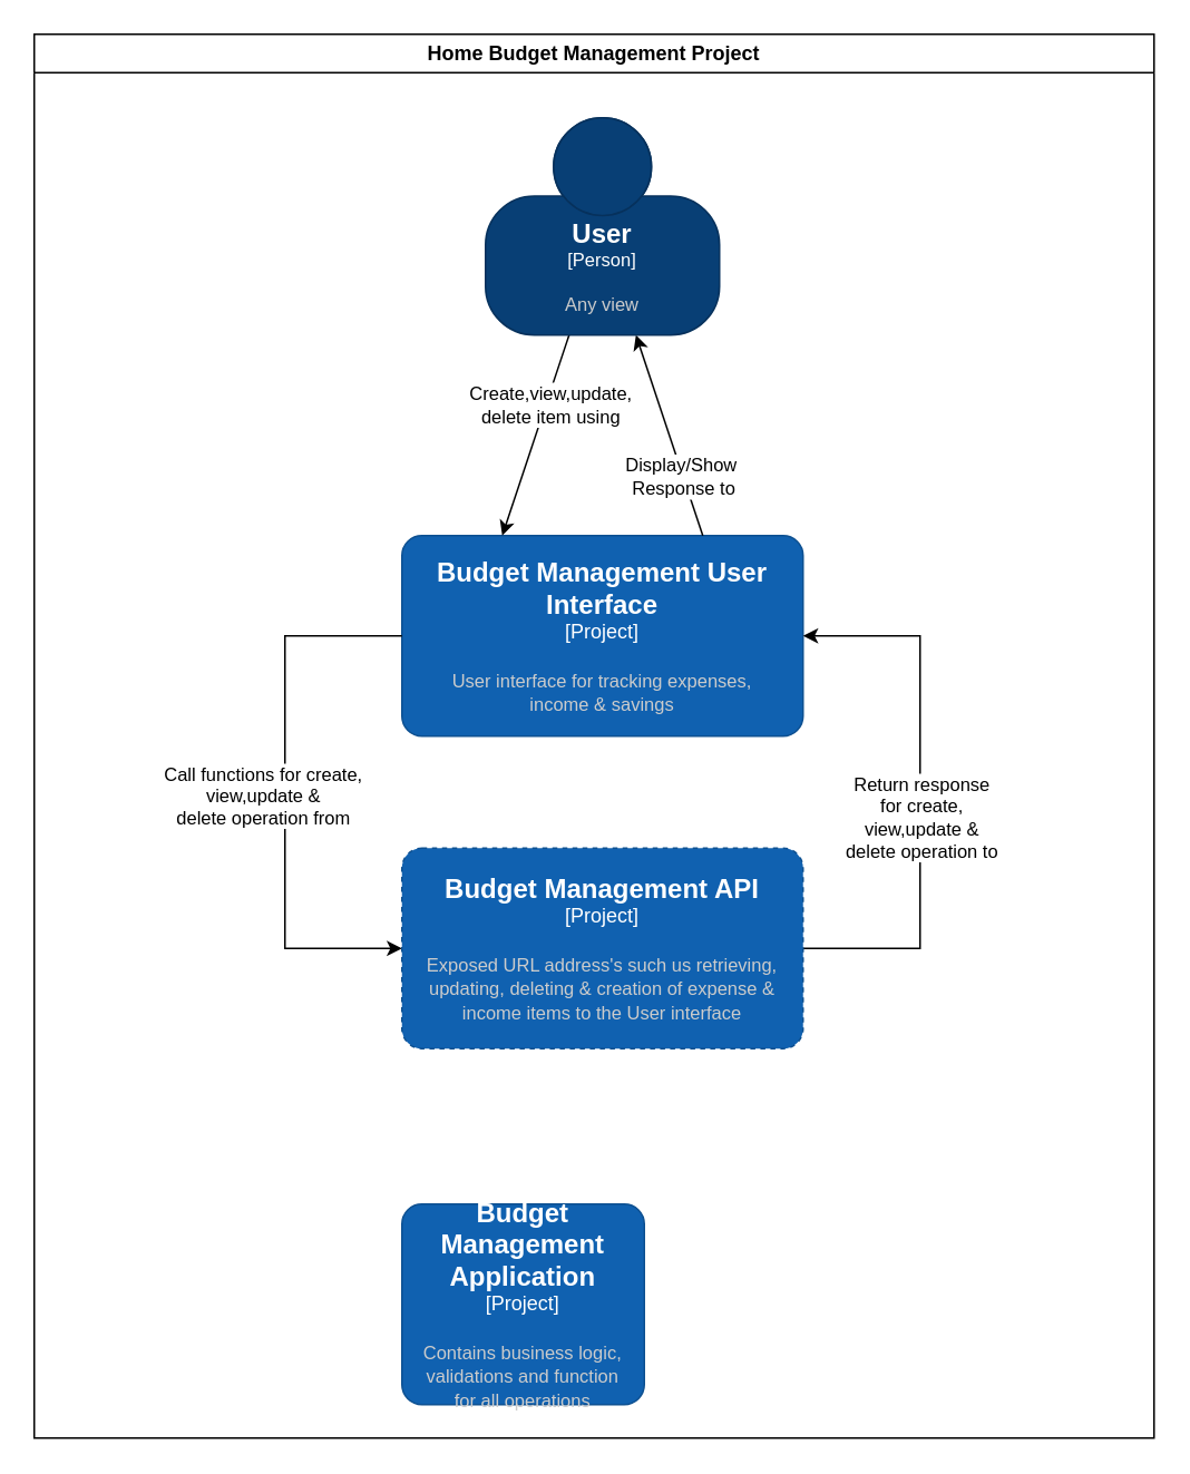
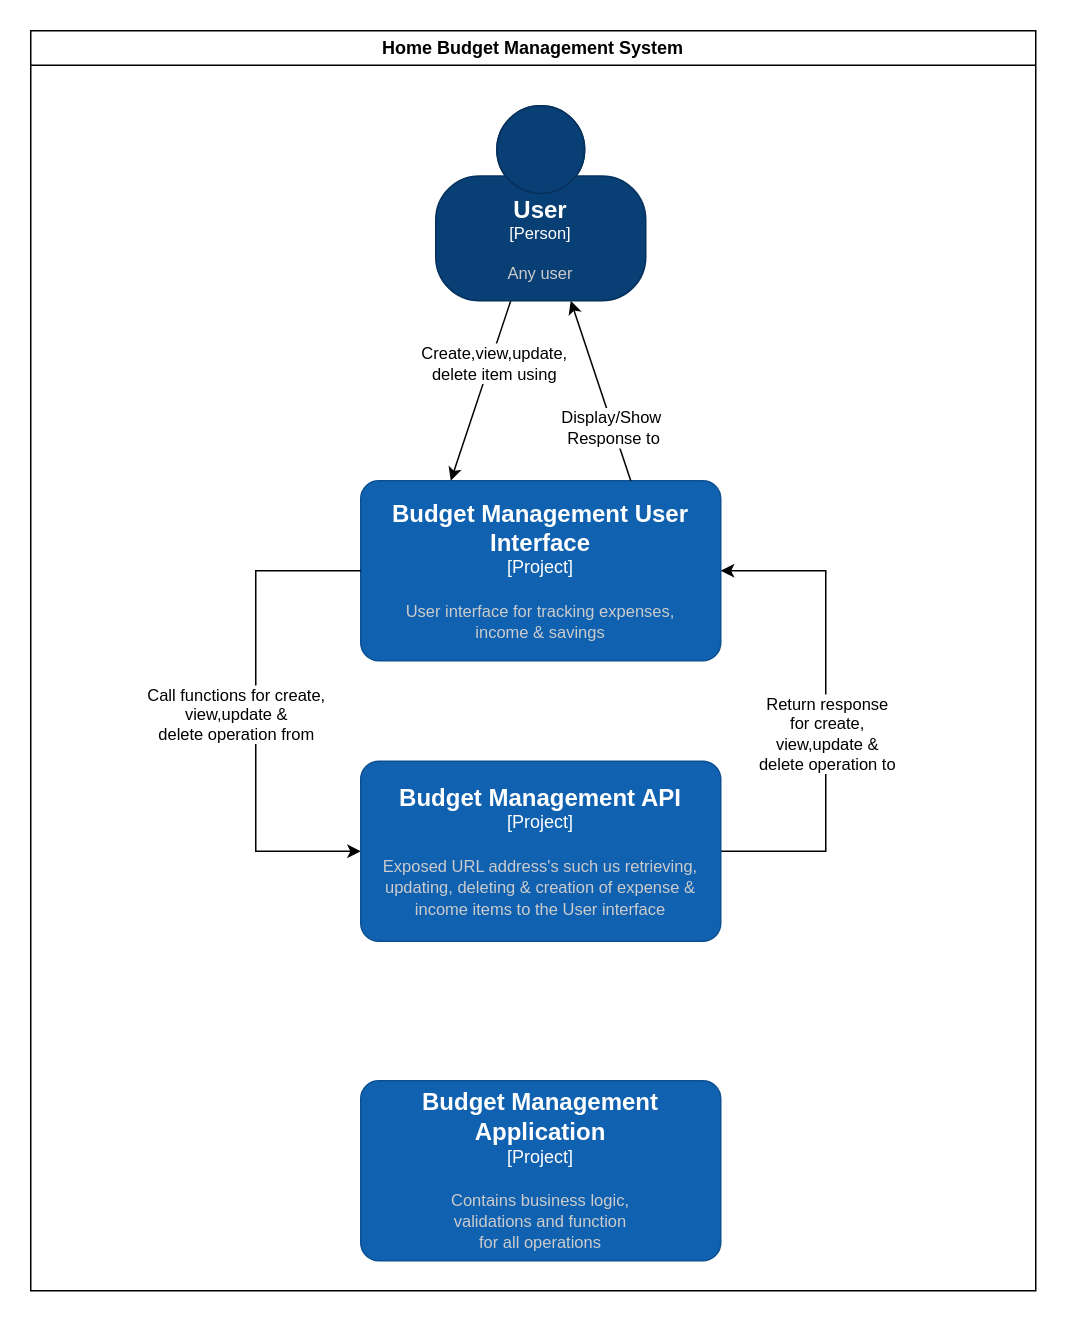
- <mxCell id="11" value="Home Budget Management Project" style="swimlane;whiteSpace=wrap;html=1;" parent="1" vertex="1"><mxGeometry x="20" y="20" width="670" height="840" as="geometry" /></mxCell>
+ <mxCell id="11" value="Home Budget Management System" style="swimlane;whiteSpace=wrap;html=1;" parent="1" vertex="1"><mxGeometry x="20" y="20" width="670" height="840" as="geometry" /></mxCell>
- <mxCell id="12" value="&lt;font style=&quot;font-size: 16px&quot;&gt;&lt;b&gt;User&lt;/b&gt;&lt;/font&gt;&lt;div&gt;[Person]&lt;/div&gt;&lt;br&gt;&lt;div&gt;&lt;font style=&quot;font-size: 11px&quot;&gt;&lt;font color=&quot;#cccccc&quot;&gt;Any view&lt;/font&gt;&lt;/div&gt;" style="html=1;fontSize=11;dashed=0;whiteSpace=wrap;fillColor=#083F75;strokeColor=#06315C;fontColor=#ffffff;shape=mxgraph.c4.person2;align=center;metaEdit=1;points=[[0.5,0,0],[1,0.5,0],[1,0.75,0],[0.75,1,0],[0.5,1,0],[0.25,1,0],[0,0.75,0],[0,0.5,0]];resizable=1;movable=1;rotatable=1;deletable=1;editable=1;locked=0;connectable=1;" vertex="1" parent="11"><mxGeometry x="270" y="50" width="140" height="130" as="geometry" /></mxCell>
+ <mxCell id="12" value="&lt;font style=&quot;font-size: 16px&quot;&gt;&lt;b&gt;User&lt;/b&gt;&lt;/font&gt;&lt;div&gt;[Person]&lt;/div&gt;&lt;br&gt;&lt;div&gt;&lt;font style=&quot;font-size: 11px&quot;&gt;&lt;font color=&quot;#cccccc&quot;&gt;Any user&lt;/font&gt;&lt;/div&gt;" style="html=1;fontSize=11;dashed=0;whiteSpace=wrap;fillColor=#083F75;strokeColor=#06315C;fontColor=#ffffff;shape=mxgraph.c4.person2;align=center;metaEdit=1;points=[[0.5,0,0],[1,0.5,0],[1,0.75,0],[0.75,1,0],[0.5,1,0],[0.25,1,0],[0,0.75,0],[0,0.5,0]];resizable=1;movable=1;rotatable=1;deletable=1;editable=1;locked=0;connectable=1;" vertex="1" parent="11"><mxGeometry x="270" y="50" width="140" height="130" as="geometry" /></mxCell>
- <mxCell id="13" value="&lt;font style=&quot;font-size: 16px&quot;&gt;&lt;b&gt;Budget Management API&lt;/b&gt;&lt;/font&gt;&lt;div&gt;[Project]&lt;/div&gt;&lt;br&gt;&lt;div&gt;&lt;font style=&quot;font-size: 11px&quot;&gt;&lt;font color=&quot;#cccccc&quot;&gt;Exposed URL address's such us retrieving, updating, deleting &amp; creation of expense &amp; income items to the User interface&lt;/font&gt;&lt;/div&gt;" style="rounded=1;whiteSpace=wrap;html=1;labelBackgroundColor=none;fillColor=#1061B0;fontColor=#ffffff;align=center;arcSize=10;strokeColor=#0D5091;metaEdit=1;resizable=0;points=[[0.25,0,0],[0.5,0,0],[0.75,0,0],[1,0.25,0],[1,0.5,0],[1,0.75,0],[0.75,1,0],[0.5,1,0],[0.25,1,0],[0,0.75,0],[0,0.5,0],[0,0.25,0]];dashed=1;" parent="11" vertex="1"><mxGeometry x="220" y="487" width="240" height="120" as="geometry" /></mxCell>
+ <mxCell id="13" value="&lt;font style=&quot;font-size: 16px&quot;&gt;&lt;b&gt;Budget Management API&lt;/b&gt;&lt;/font&gt;&lt;div&gt;[Project]&lt;/div&gt;&lt;br&gt;&lt;div&gt;&lt;font style=&quot;font-size: 11px&quot;&gt;&lt;font color=&quot;#cccccc&quot;&gt;Exposed URL address's such us retrieving, updating, deleting &amp; creation of expense &amp; income items to the User interface&lt;/font&gt;&lt;/div&gt;" style="rounded=1;whiteSpace=wrap;html=1;labelBackgroundColor=none;fillColor=#1061B0;fontColor=#ffffff;align=center;arcSize=10;strokeColor=#0D5091;metaEdit=1;resizable=0;points=[[0.25,0,0],[0.5,0,0],[0.75,0,0],[1,0.25,0],[1,0.5,0],[1,0.75,0],[0.75,1,0],[0.5,1,0],[0.25,1,0],[0,0.75,0],[0,0.5,0],[0,0.25,0]];" parent="11" vertex="1"><mxGeometry x="220" y="487" width="240" height="120" as="geometry" /></mxCell>
- <mxCell id="14" value="&lt;font style=&quot;font-size: 16px&quot;&gt;&lt;b&gt;Budget Management Application&lt;/b&gt;&lt;/font&gt;&lt;div&gt;[Project]&lt;/div&gt;&lt;br&gt;&lt;div&gt;&lt;font style=&quot;font-size: 11px&quot;&gt;&lt;font color=&quot;#cccccc&quot;&gt;Contains business logic, &#10;validations and function &#10;for all operations&lt;/font&gt;&lt;/div&gt;" style="rounded=1;whiteSpace=wrap;html=1;labelBackgroundColor=none;fillColor=#1061B0;fontColor=#ffffff;align=center;arcSize=10;strokeColor=#0D5091;metaEdit=1;resizable=0;points=[[0.25,0,0],[0.5,0,0],[0.75,0,0],[1,0.25,0],[1,0.5,0],[1,0.75,0],[0.75,1,0],[0.5,1,0],[0.25,1,0],[0,0.75,0],[0,0.5,0],[0,0.25,0]];" parent="11" vertex="1"><mxGeometry x="220" y="700" width="145" height="120" as="geometry" /></mxCell>
+ <mxCell id="14" value="&lt;font style=&quot;font-size: 16px&quot;&gt;&lt;b&gt;Budget Management Application&lt;/b&gt;&lt;/font&gt;&lt;div&gt;[Project]&lt;/div&gt;&lt;br&gt;&lt;div&gt;&lt;font style=&quot;font-size: 11px&quot;&gt;&lt;font color=&quot;#cccccc&quot;&gt;Contains business logic, &#10;validations and function &#10;for all operations&lt;/font&gt;&lt;/div&gt;" style="rounded=1;whiteSpace=wrap;html=1;labelBackgroundColor=none;fillColor=#1061B0;fontColor=#ffffff;align=center;arcSize=10;strokeColor=#0D5091;metaEdit=1;resizable=0;points=[[0.25,0,0],[0.5,0,0],[0.75,0,0],[1,0.25,0],[1,0.5,0],[1,0.75,0],[0.75,1,0],[0.5,1,0],[0.25,1,0],[0,0.75,0],[0,0.5,0],[0,0.25,0]];" parent="11" vertex="1"><mxGeometry x="220" y="700" width="240" height="120" as="geometry" /></mxCell>
